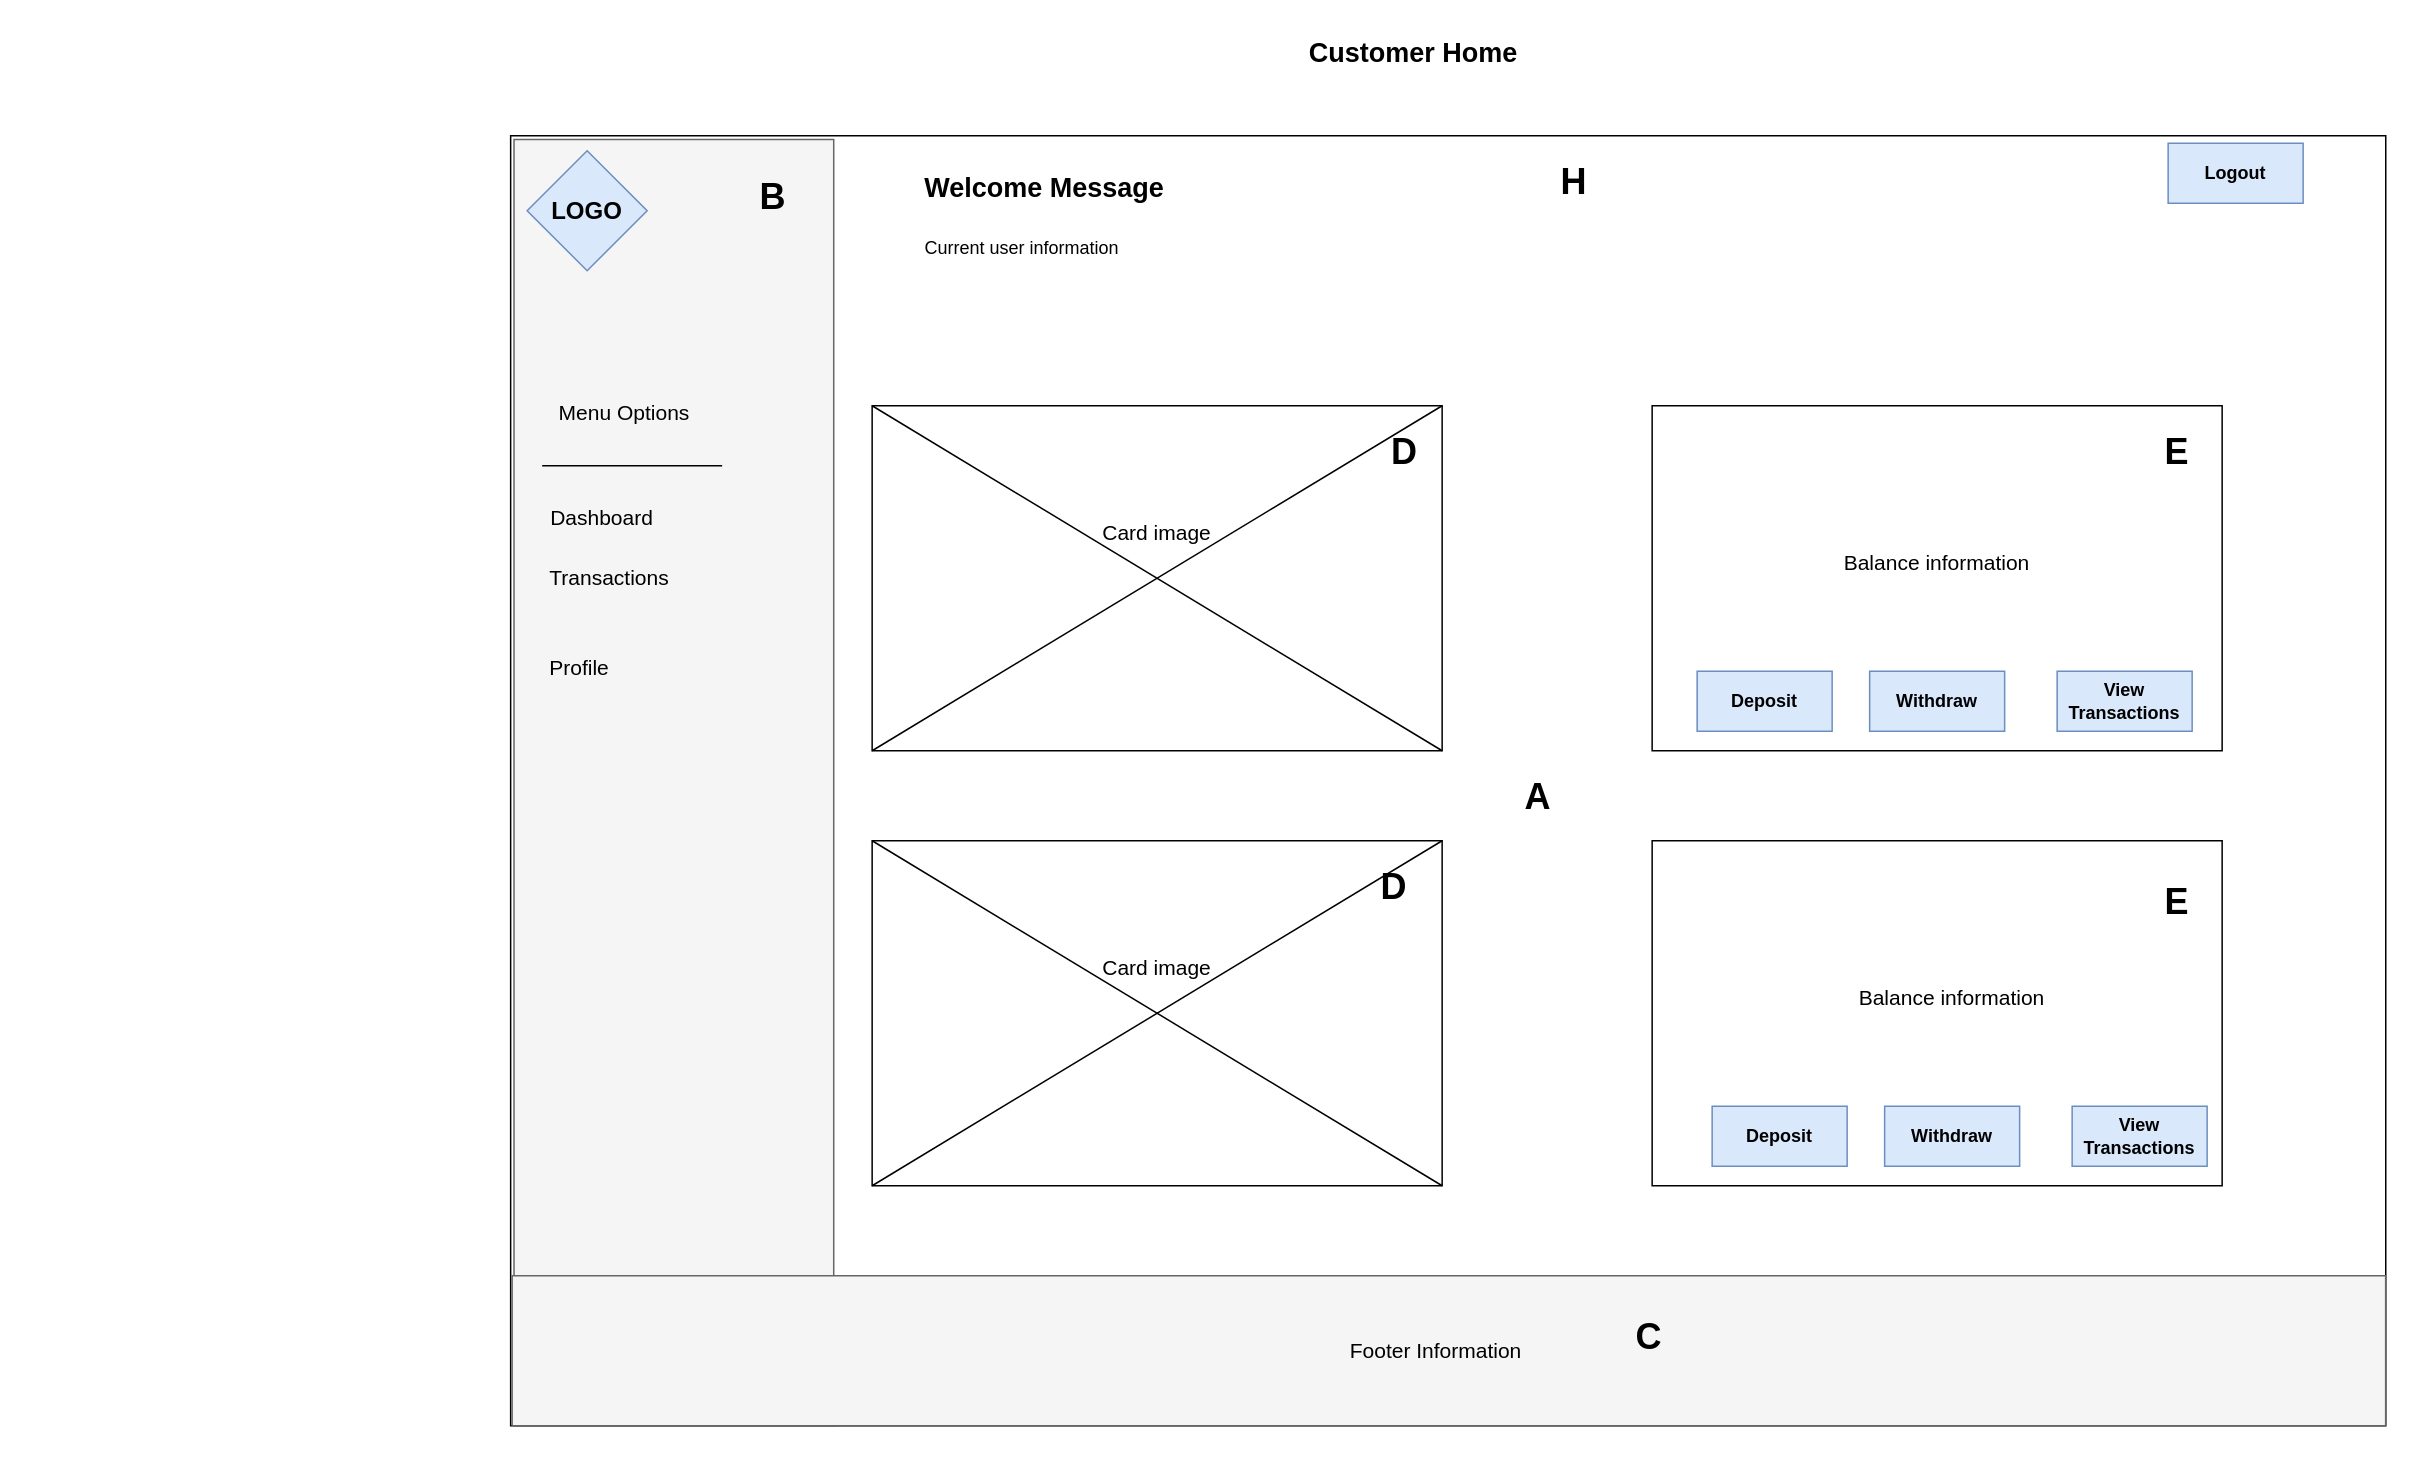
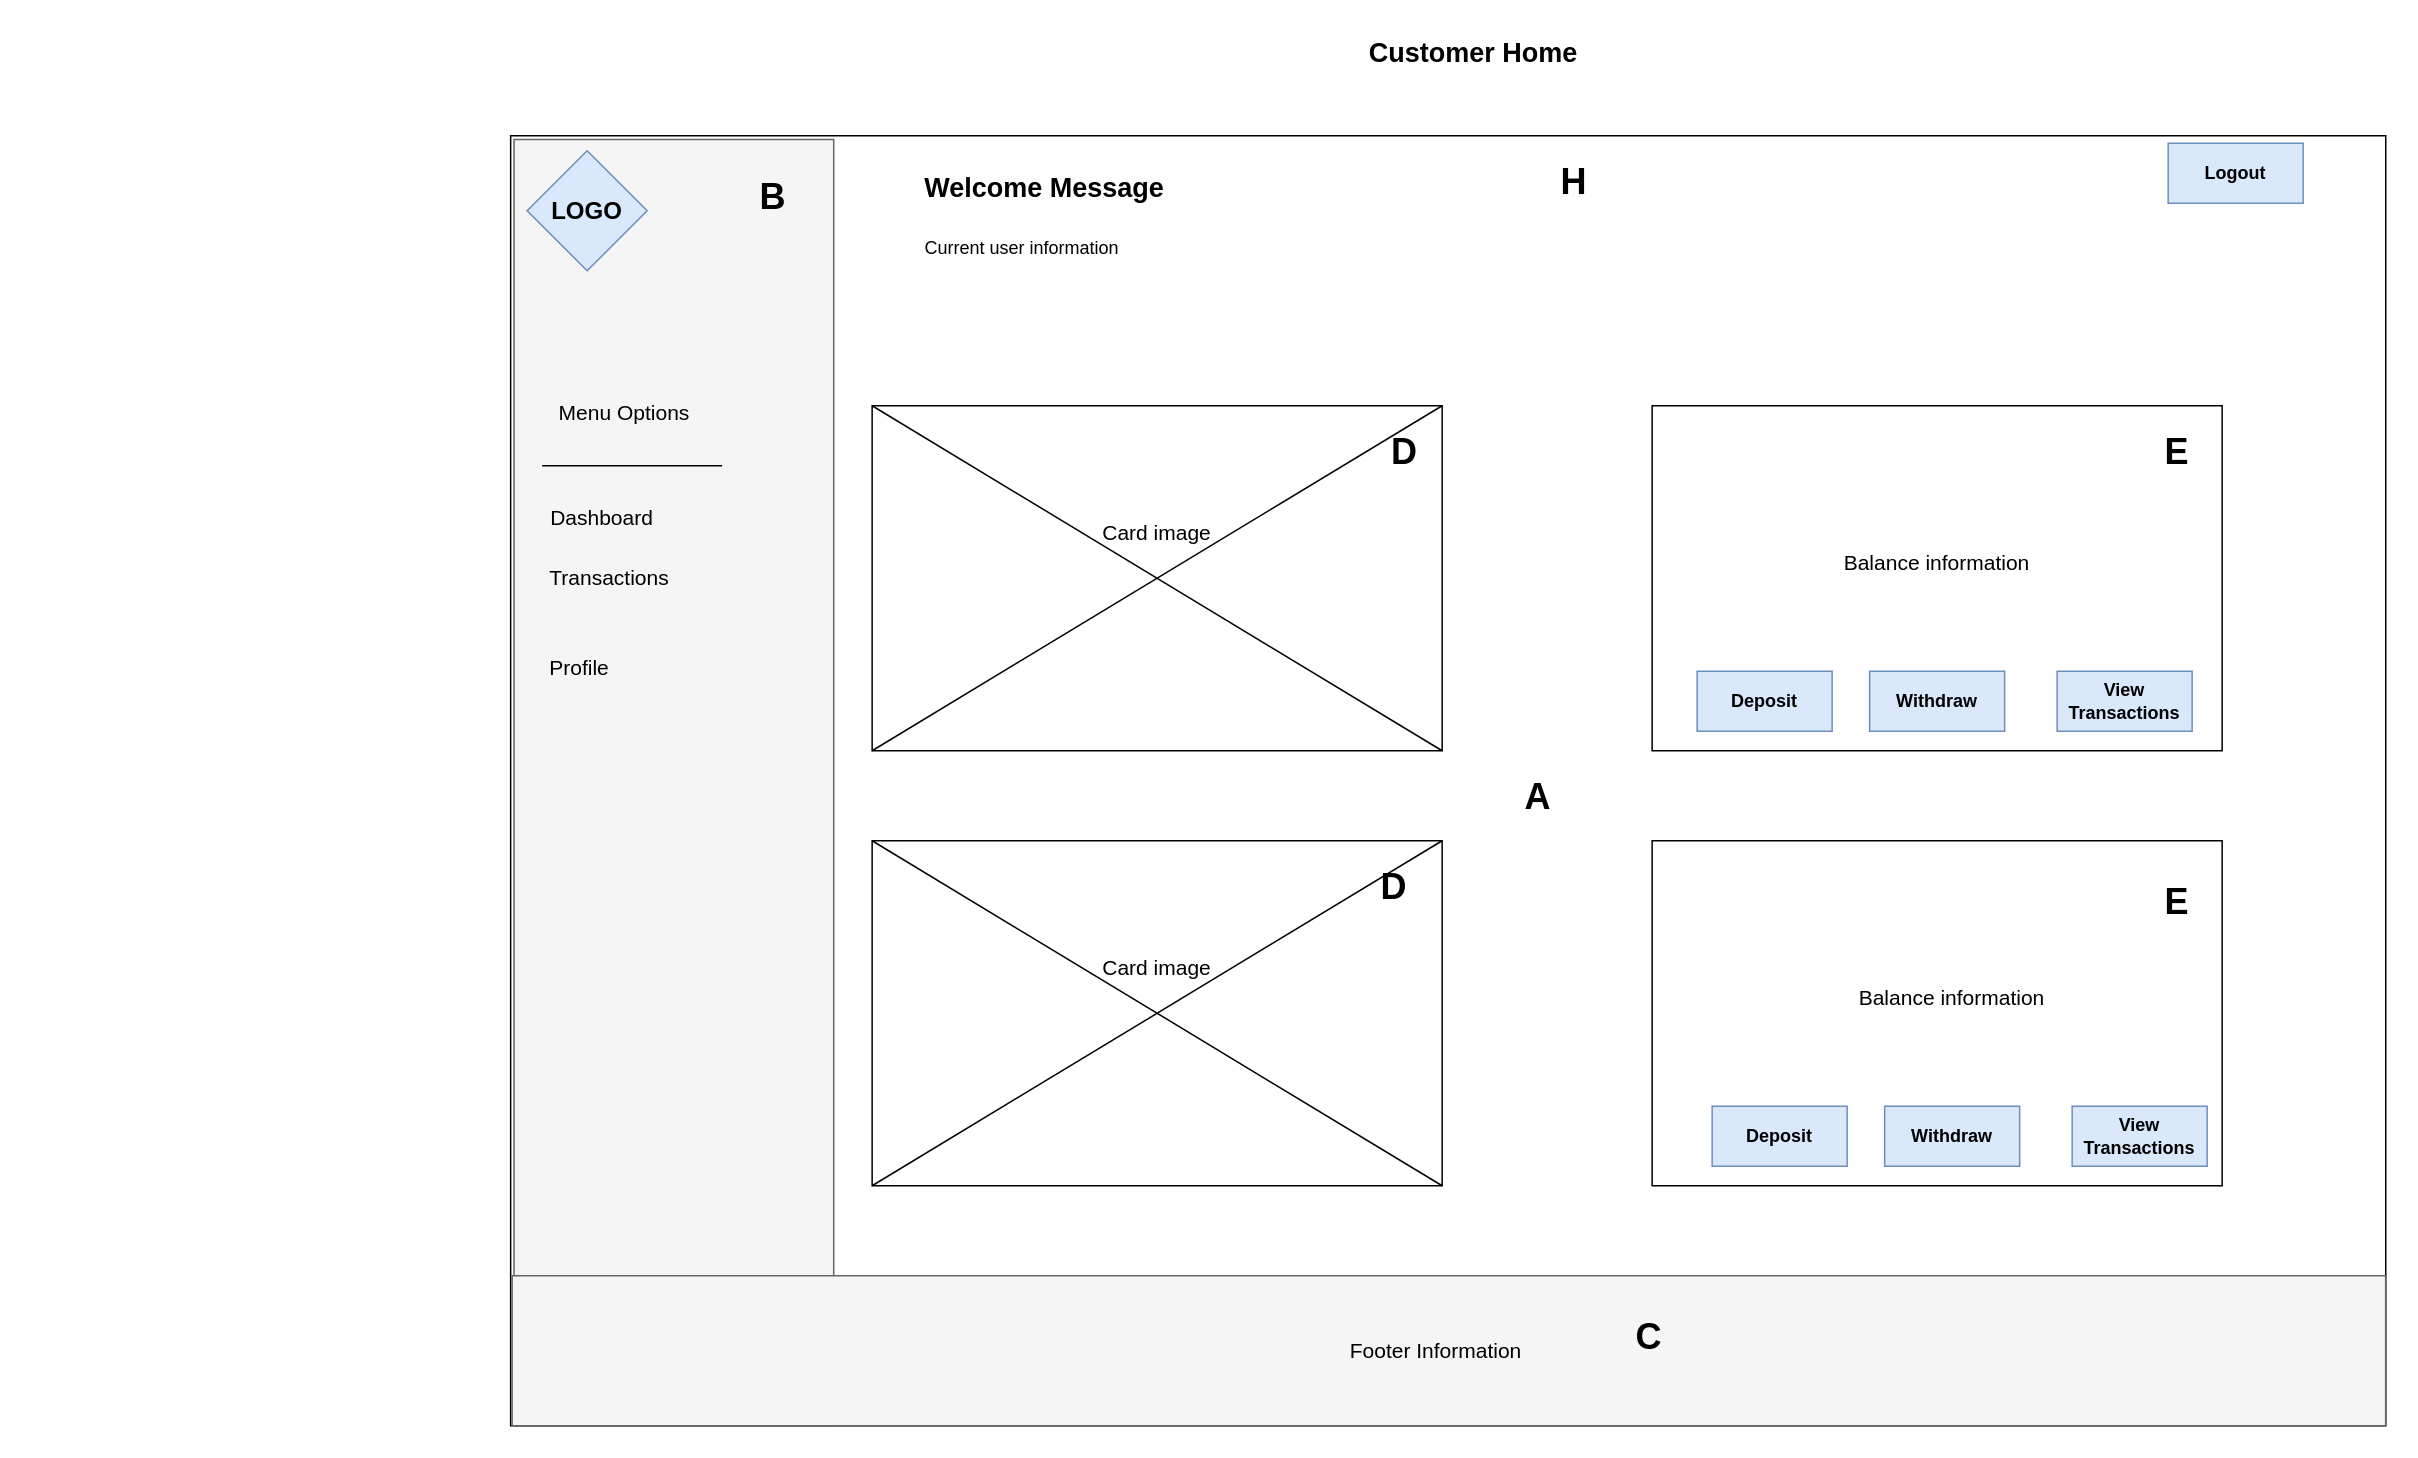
- <mxCell id="53" value="&lt;font style=&quot;font-size: 18px;&quot;&gt;&lt;b&gt;Customer Home&lt;/b&gt;&lt;/font&gt;" style="text;html=1;align=center;verticalAlign=middle;whiteSpace=wrap;rounded=0;" parent="1" vertex="1"><mxGeometry x="853.93" y="20" width="176" height="30" as="geometry" /></mxCell>
+ <mxCell id="53" value="&lt;font style=&quot;font-size: 18px;&quot;&gt;&lt;b&gt;Customer Home&lt;/b&gt;&lt;/font&gt;" style="text;html=1;align=center;verticalAlign=middle;whiteSpace=wrap;rounded=0;" parent="1" vertex="1"><mxGeometry x="893.93" y="20" width="176" height="30" as="geometry" /></mxCell>
